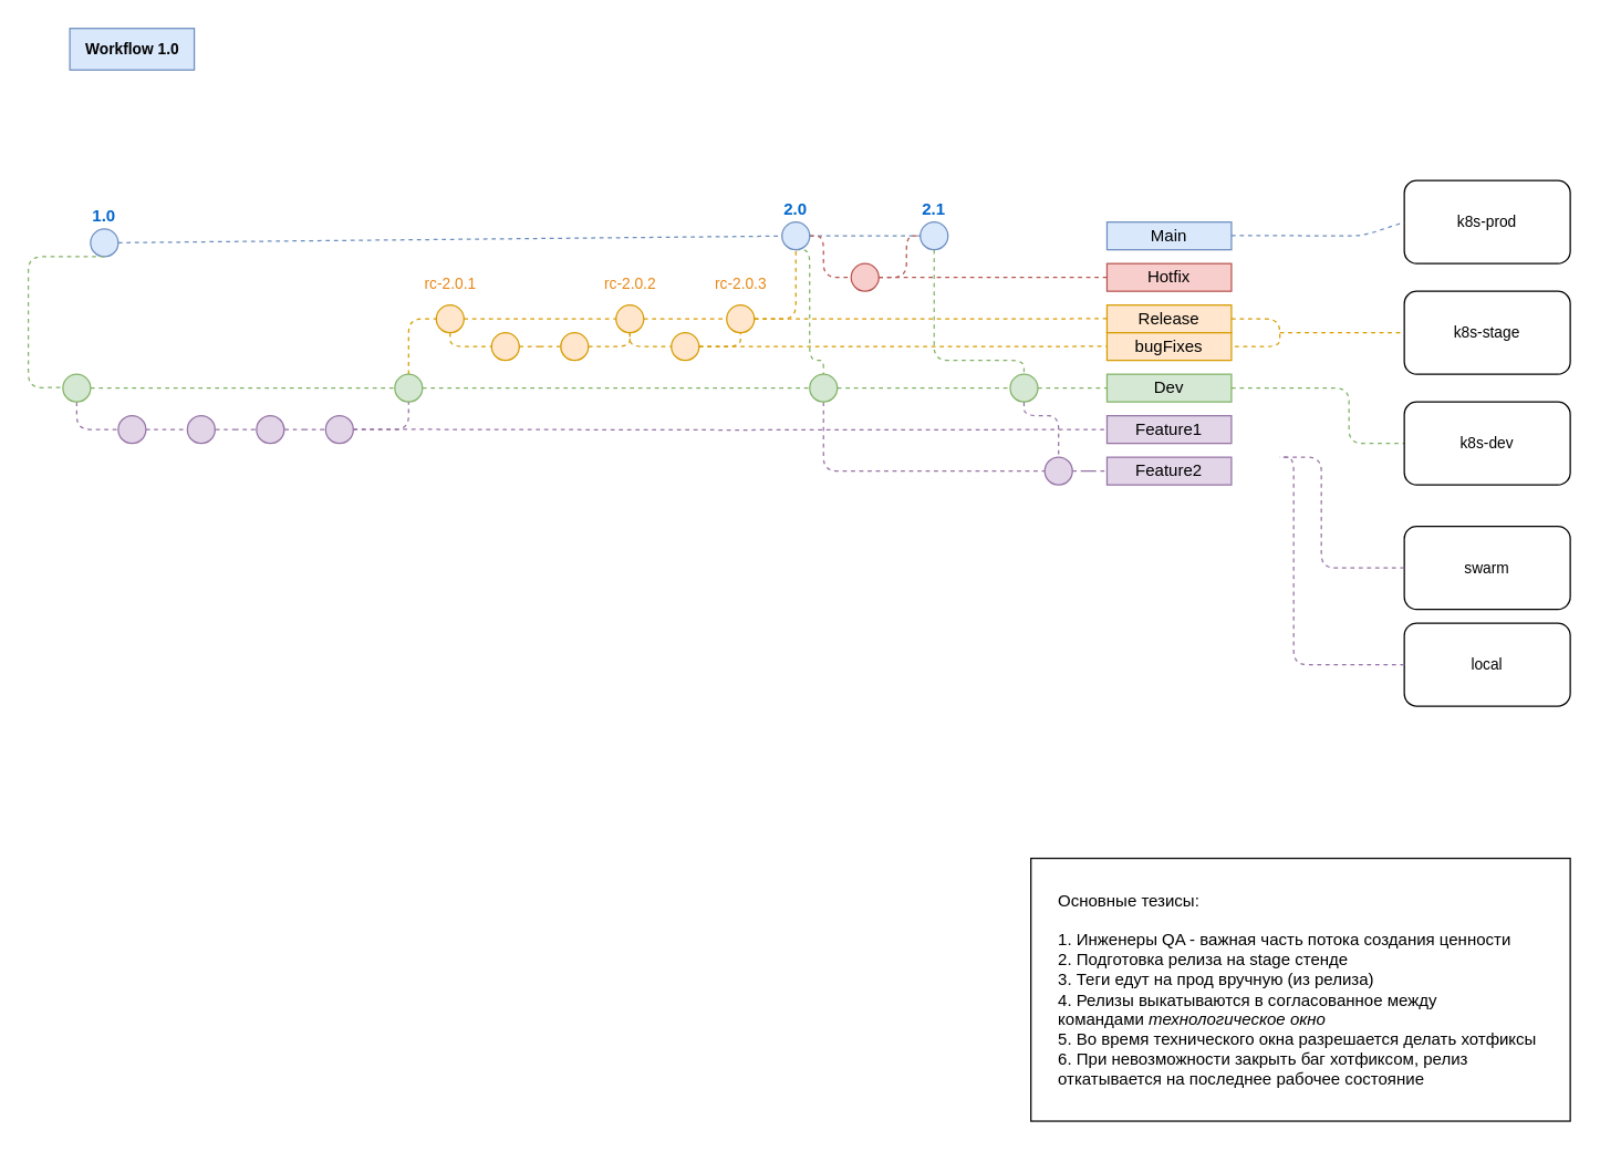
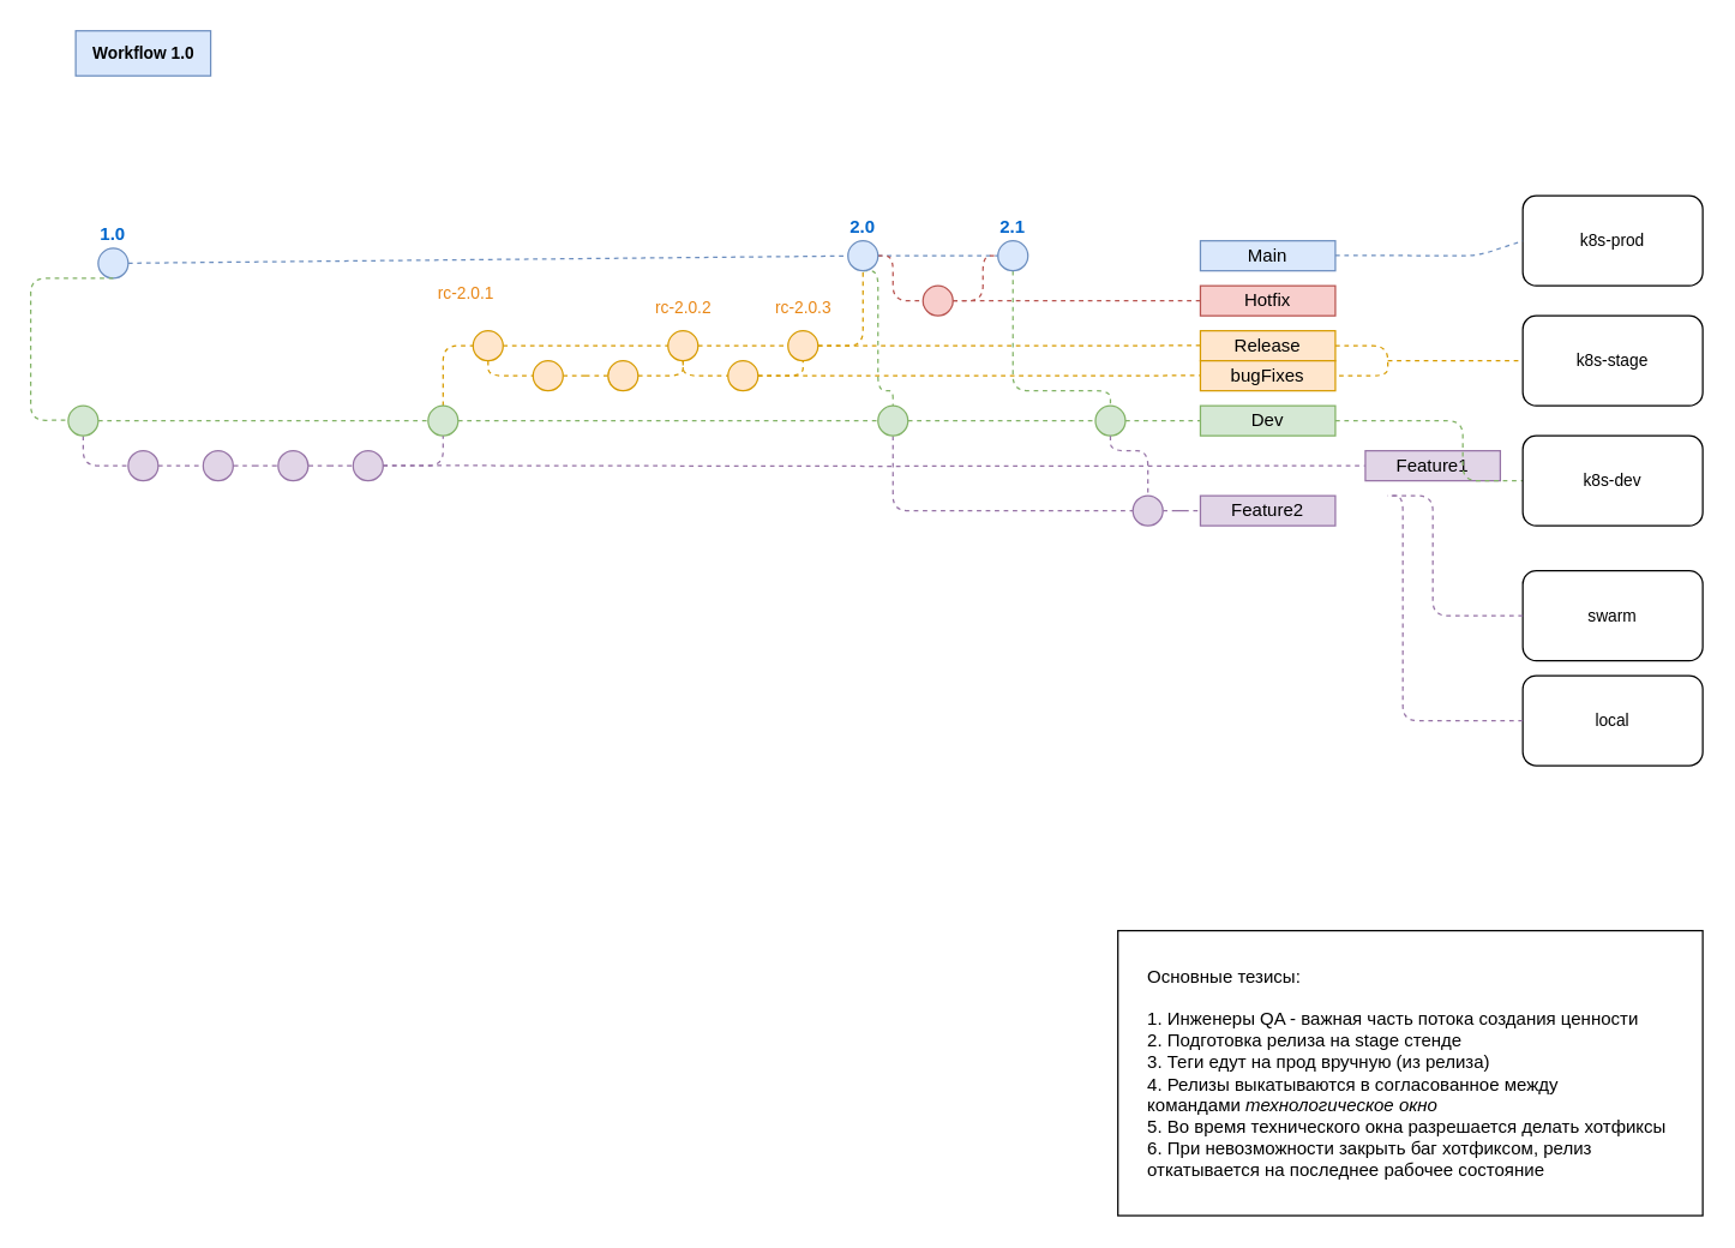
- <mxCell id="54" value="rc-2.0.1" style="text;html=1;align=center;verticalAlign=middle;resizable=0;points=[];autosize=1;fontSize=11;fontFamily=Helvetica;fontColor=#e98716;labelBorderColor=none;labelBackgroundColor=none;" vertex="1" parent="1"><mxGeometry x="295" y="190" width="60" height="30" as="geometry" /></mxCell>
+ <mxCell id="54" value="rc-2.0.1" style="text;html=1;align=center;verticalAlign=middle;resizable=0;points=[];autosize=1;fontSize=11;fontFamily=Helvetica;fontColor=#e98716;labelBorderColor=none;labelBackgroundColor=none;" vertex="1" parent="1"><mxGeometry x="280" y="180" width="60" height="30" as="geometry" /></mxCell>
- <mxCell id="23" value="Feature1" style="text;html=1;strokeColor=#9673a6;fillColor=#e1d5e7;align=center;verticalAlign=middle;whiteSpace=wrap;rounded=0;" parent="1" vertex="1"><mxGeometry x="800" y="300" width="90" height="20" as="geometry" /></mxCell>
+ <mxCell id="23" value="Feature1" style="text;html=1;strokeColor=#9673a6;fillColor=#e1d5e7;align=center;verticalAlign=middle;whiteSpace=wrap;rounded=0;" parent="1" vertex="1"><mxGeometry x="910" y="300" width="90" height="20" as="geometry" /></mxCell>
